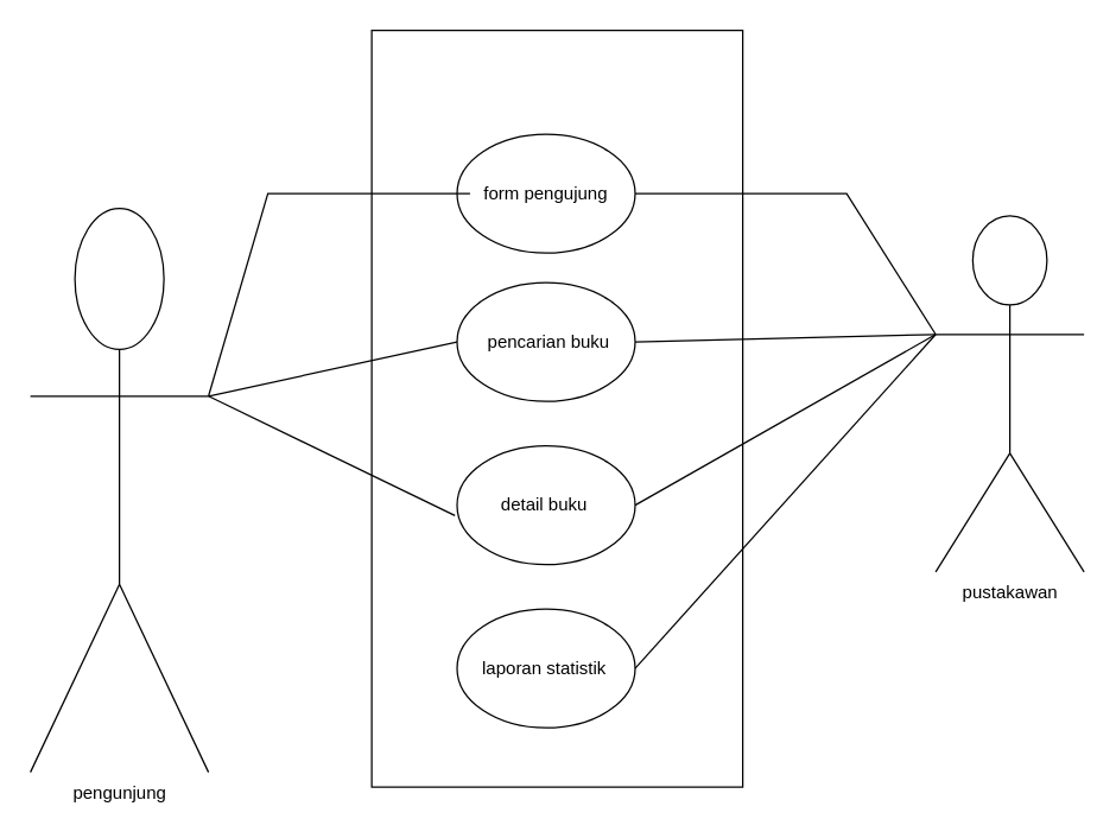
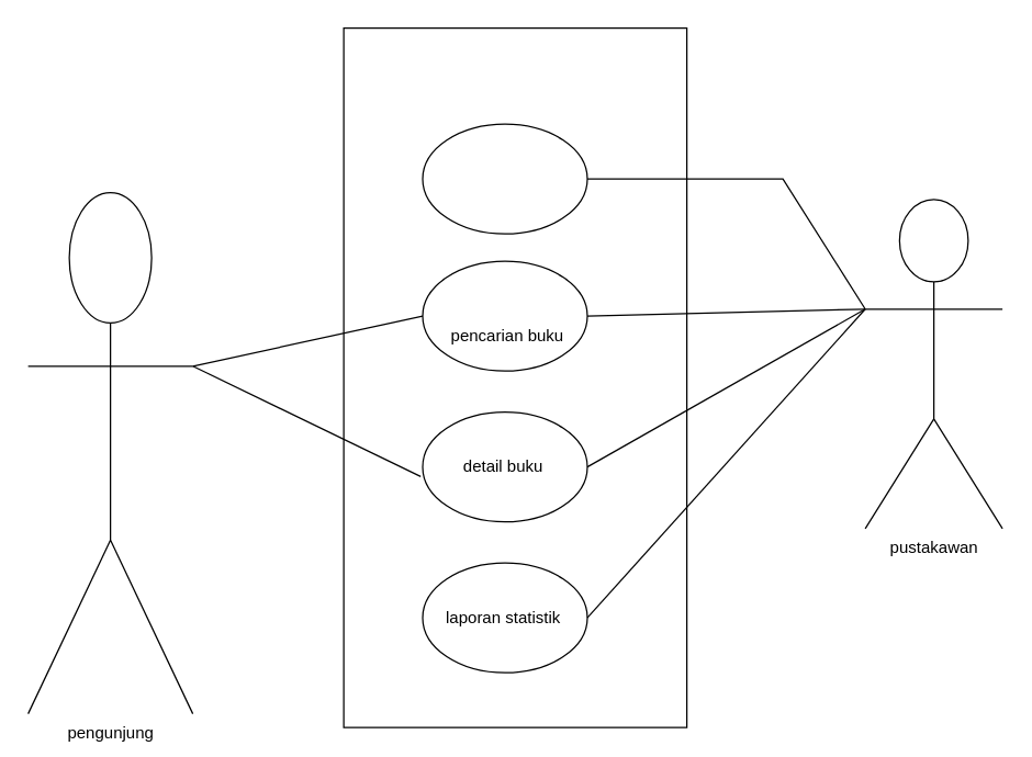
- <mxCell id="7" value="form pengujung" style="text;html=1;align=center;verticalAlign=middle;whiteSpace=wrap;rounded=0;" vertex="1" parent="1"><mxGeometry x="316.25" y="115" width="102.5" height="30" as="geometry" /></mxCell>
- <mxCell id="13" value="" style="endArrow=none;html=1;rounded=0;exitX=1;exitY=0.333;exitDx=0;exitDy=0;exitPerimeter=0;entryX=0;entryY=0.5;entryDx=0;entryDy=0;" edge="1" parent="1" source="11" target="7"><mxGeometry width="50" height="50" relative="1" as="geometry"><mxPoint x="340" y="290" as="sourcePoint" /><mxPoint x="390" y="240" as="targetPoint" /><Array as="points"><mxPoint x="180" y="130" /></Array></mxGeometry></mxCell>
- <mxCell id="10" value="pencarian buku" style="text;html=1;align=center;verticalAlign=middle;whiteSpace=wrap;rounded=0;" vertex="1" parent="1"><mxGeometry x="317.5" y="215" width="102.5" height="30" as="geometry" /></mxCell>
+ <mxCell id="10" value="pencarian buku" style="text;html=1;align=center;verticalAlign=middle;whiteSpace=wrap;rounded=0;" vertex="1" parent="1"><mxGeometry x="317.5" y="230" width="102.5" height="30" as="geometry" /></mxCell>
